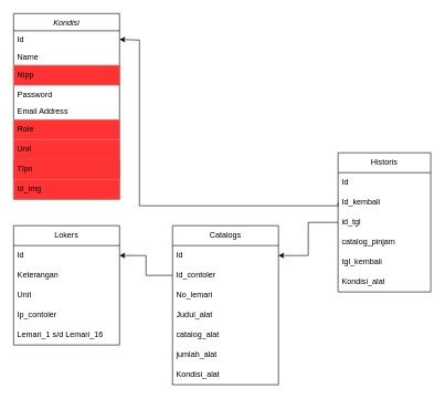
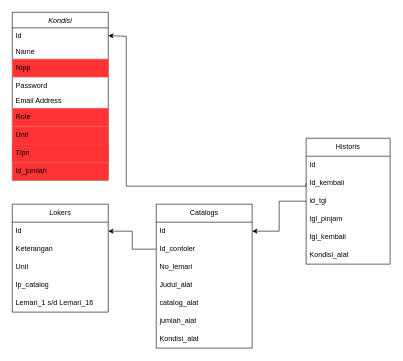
- <mxCell id="11" value="Id_img" style="text;strokeColor=#FF6666;fillColor=#FF3333;align=left;verticalAlign=middle;spacingLeft=4;spacingRight=4;overflow=hidden;points=[[0,0.5],[1,0.5]];portConstraint=eastwest;rotatable=0;whiteSpace=wrap;html=1;" parent="2" vertex="1"><mxGeometry y="250" width="160" height="30" as="geometry" /></mxCell>
+ <mxCell id="11" value="Id_jumlah" style="text;strokeColor=#FF6666;fillColor=#FF3333;align=left;verticalAlign=middle;spacingLeft=4;spacingRight=4;overflow=hidden;points=[[0,0.5],[1,0.5]];portConstraint=eastwest;rotatable=0;whiteSpace=wrap;html=1;" parent="2" vertex="1"><mxGeometry y="250" width="160" height="30" as="geometry" /></mxCell>
- <mxCell id="31" value="catalog_pinjam" style="text;strokeColor=none;fillColor=none;align=left;verticalAlign=middle;spacingLeft=4;spacingRight=4;overflow=hidden;points=[[0,0.5],[1,0.5]];portConstraint=eastwest;rotatable=0;whiteSpace=wrap;html=1;" parent="27" vertex="1"><mxGeometry y="120" width="140" height="30" as="geometry" /></mxCell>
+ <mxCell id="31" value="tgl_pinjam" style="text;strokeColor=none;fillColor=none;align=left;verticalAlign=middle;spacingLeft=4;spacingRight=4;overflow=hidden;points=[[0,0.5],[1,0.5]];portConstraint=eastwest;rotatable=0;whiteSpace=wrap;html=1;" parent="27" vertex="1"><mxGeometry y="120" width="140" height="30" as="geometry" /></mxCell>
- <mxCell id="16" value="Ip_contoler" style="text;strokeColor=none;fillColor=none;align=left;verticalAlign=middle;spacingLeft=4;spacingRight=4;overflow=hidden;points=[[0,0.5],[1,0.5]];portConstraint=eastwest;rotatable=0;whiteSpace=wrap;html=1;" parent="12" vertex="1"><mxGeometry y="120" width="160" height="30" as="geometry" /></mxCell>
+ <mxCell id="16" value="Ip_catalog" style="text;strokeColor=none;fillColor=none;align=left;verticalAlign=middle;spacingLeft=4;spacingRight=4;overflow=hidden;points=[[0,0.5],[1,0.5]];portConstraint=eastwest;rotatable=0;whiteSpace=wrap;html=1;" parent="12" vertex="1"><mxGeometry y="120" width="160" height="30" as="geometry" /></mxCell>
